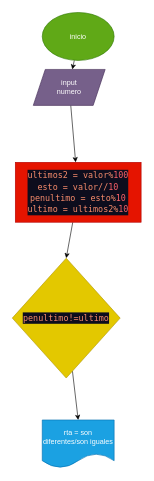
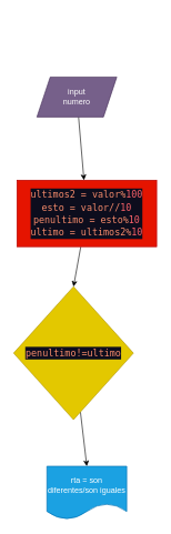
- <mxCell id="3" value="inicio" style="ellipse;whiteSpace=wrap;html=1;fillColor=#60a917;fontColor=#ffffff;strokeColor=#2D7600;" vertex="1" parent="1"><mxGeometry x="70" y="20" width="120" height="80" as="geometry" /></mxCell>
- <mxCell id="2" value="" style="edgeStyle=none;html=1;" edge="1" parent="1" source="3" target="5"><mxGeometry relative="1" as="geometry" /></mxCell>
